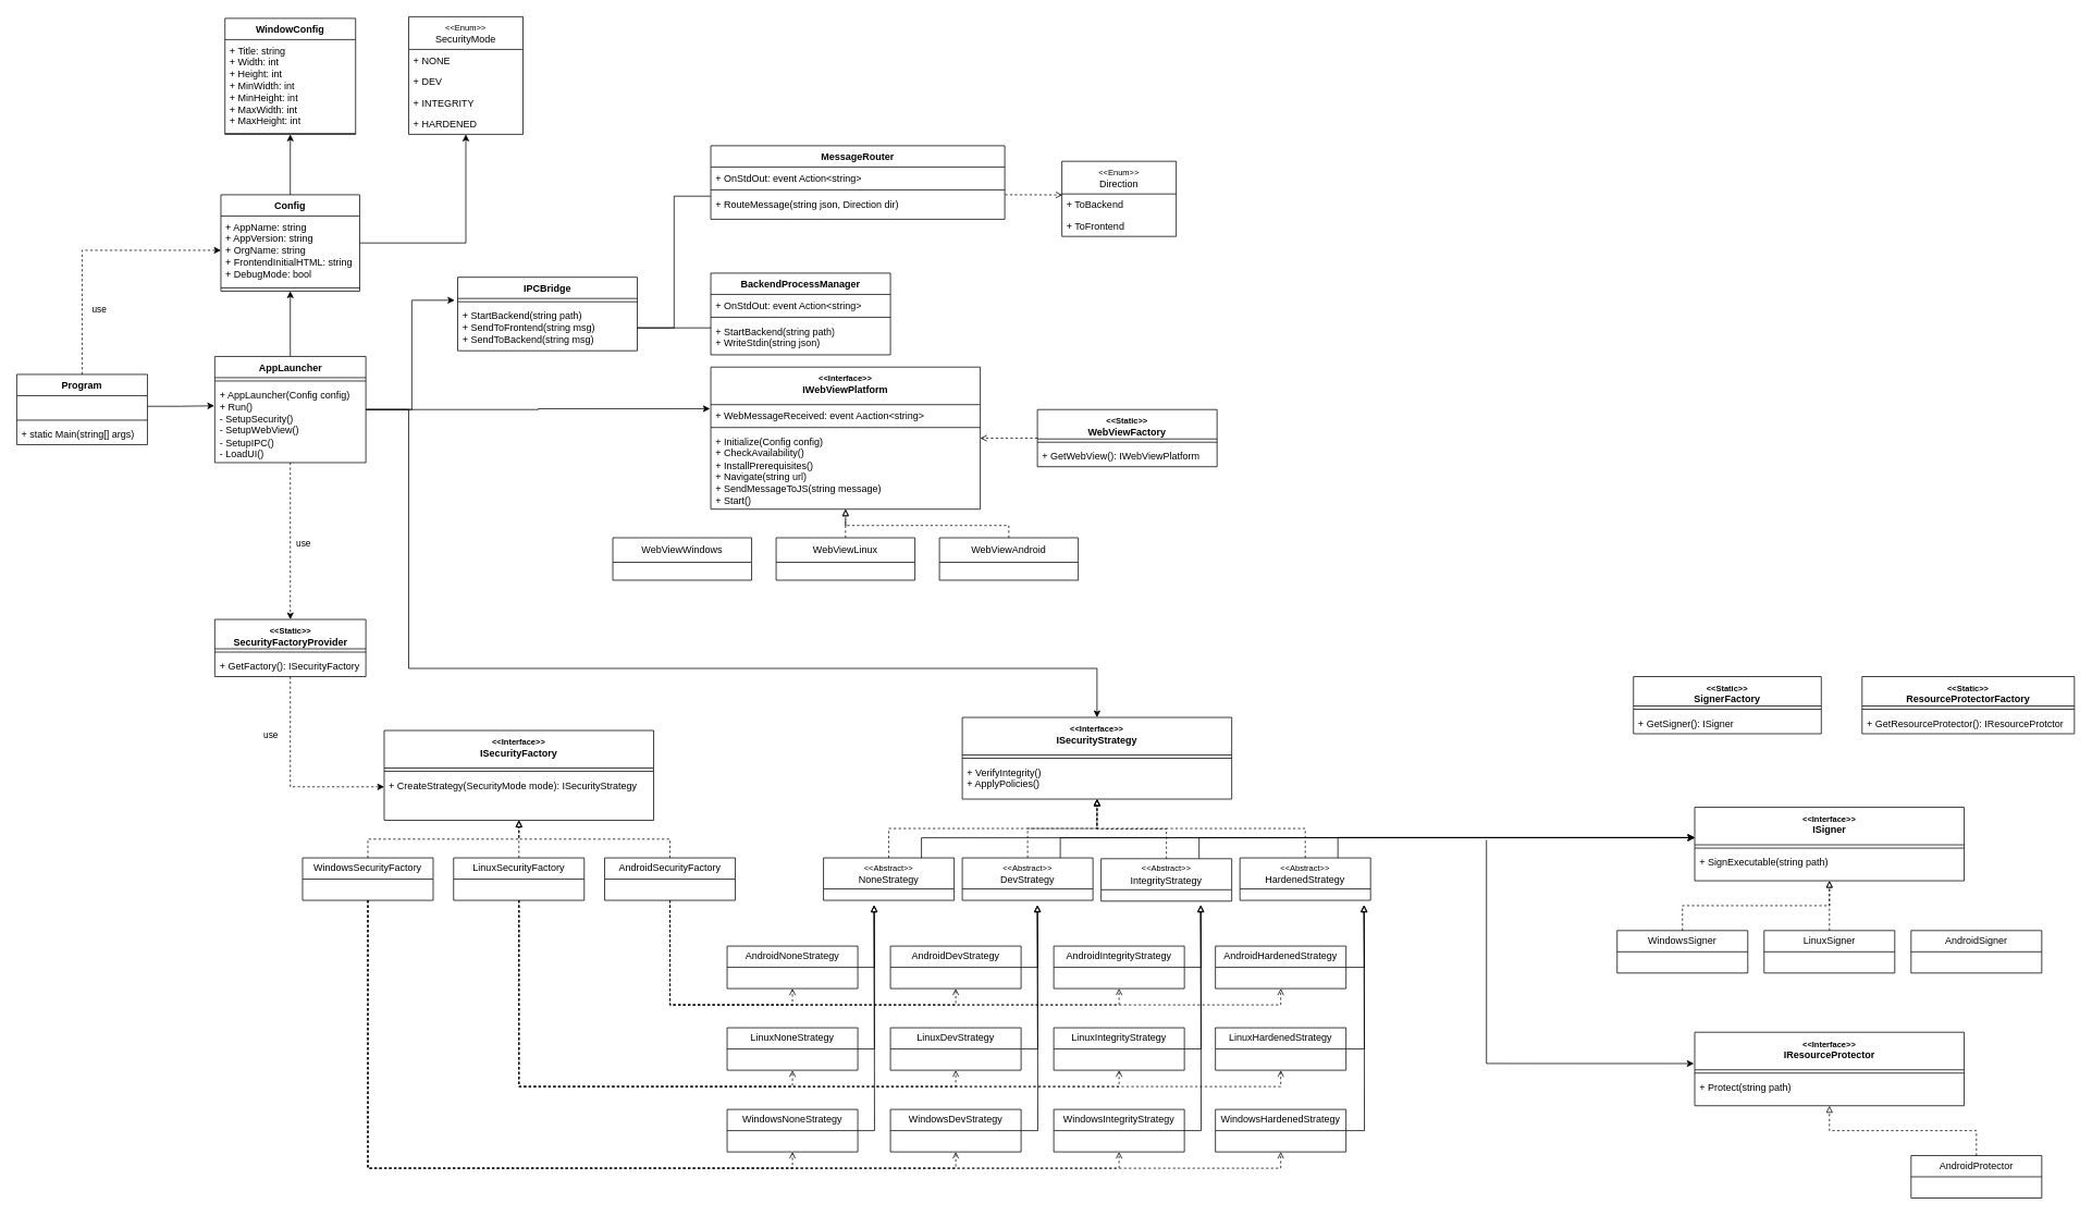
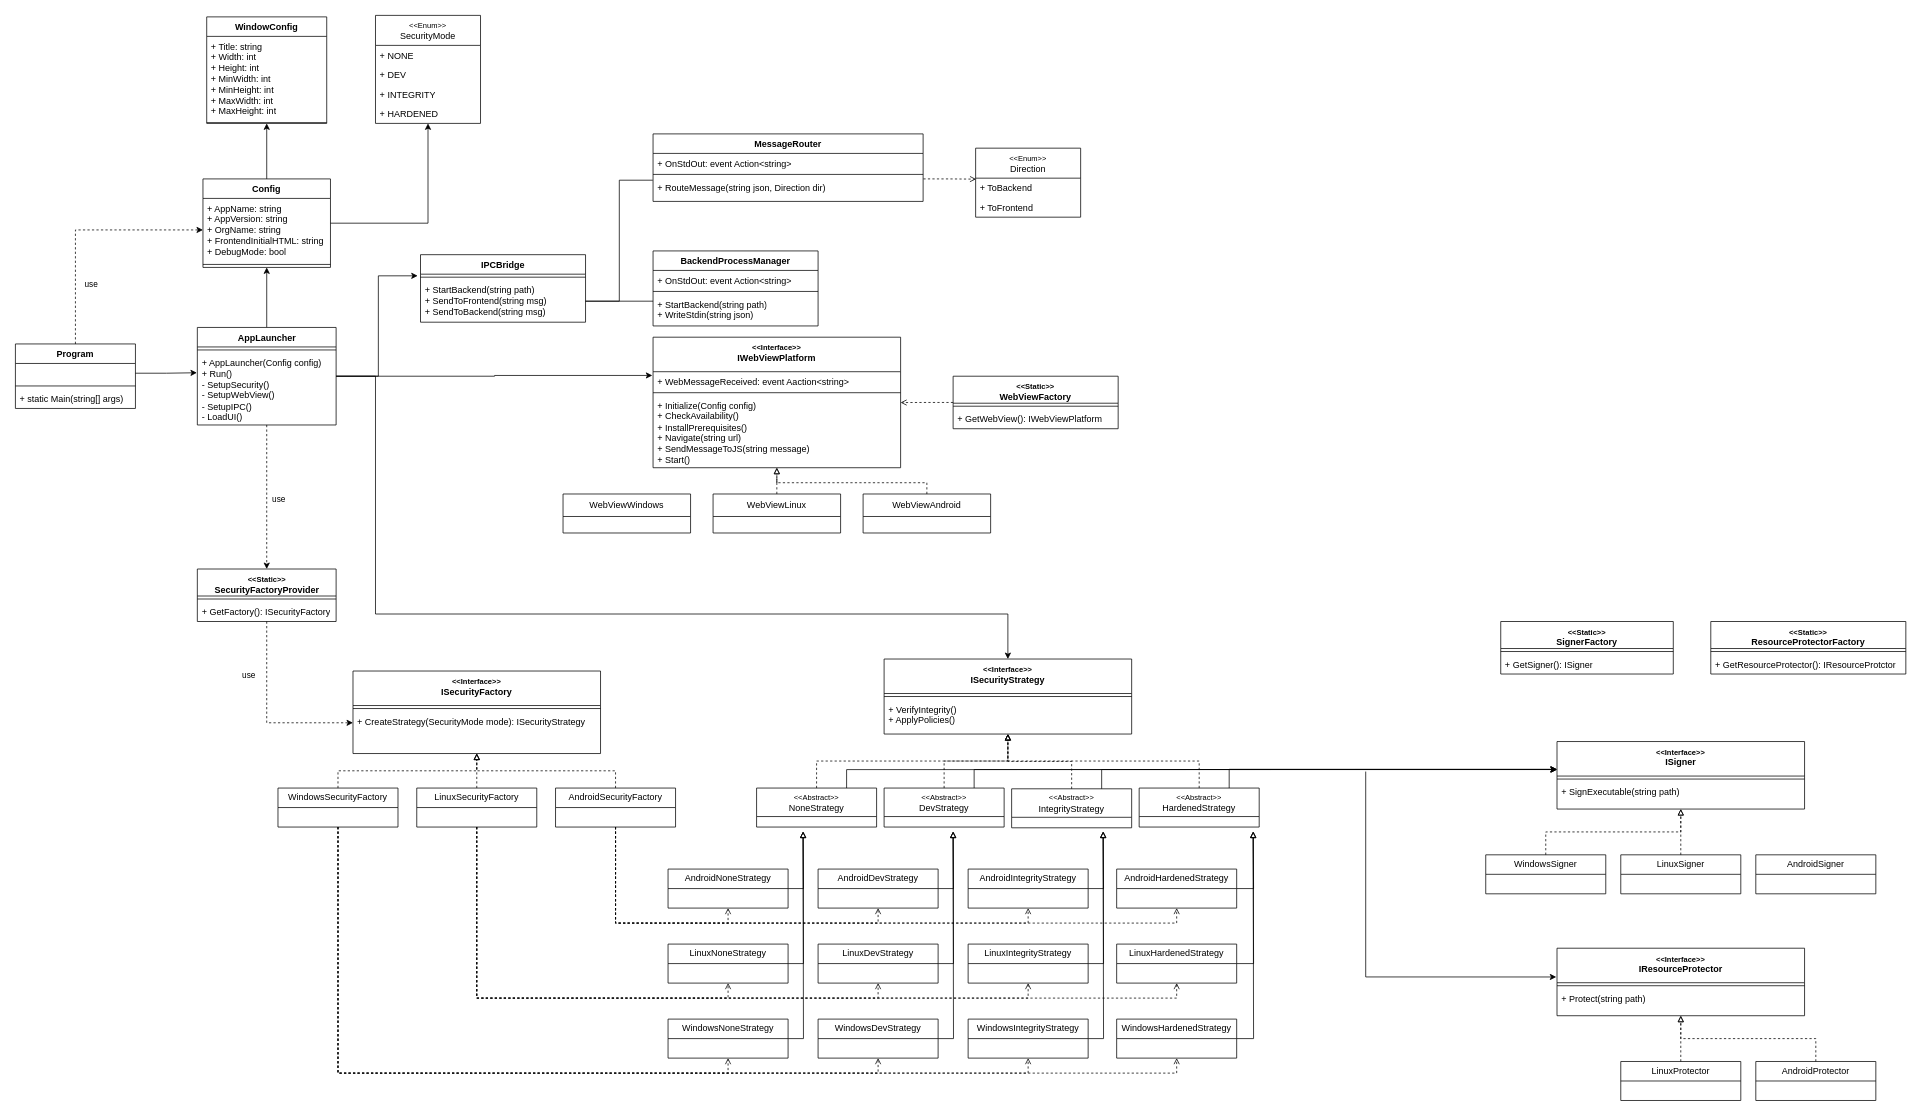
+ <mxCell id="82" style="edgeStyle=orthogonalEdgeStyle;rounded=0;orthogonalLoop=1;jettySize=auto;html=1;dashed=1;endArrow=block;endFill=0;" parent="1" source="83" target="79" edge="1"><mxGeometry relative="1" as="geometry" /></mxCell>
+ <mxCell id="83" value="LinuxProtector" style="swimlane;fontStyle=0;childLayout=stackLayout;horizontal=1;startSize=26;fillColor=none;horizontalStack=0;resizeParent=1;resizeParentMax=0;resizeLast=0;collapsible=1;marginBottom=0;whiteSpace=wrap;html=1;" parent="1" vertex="1"><mxGeometry x="2160" y="1414.5" width="160" height="52" as="geometry" /></mxCell>
